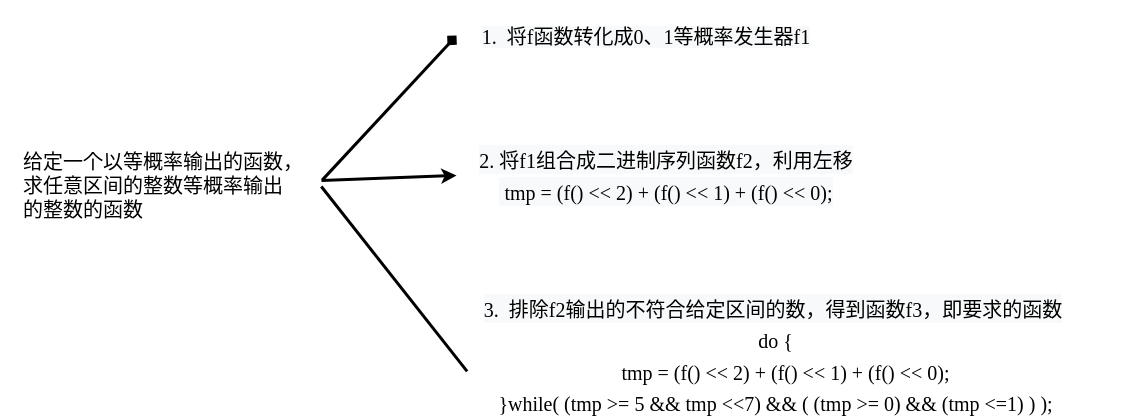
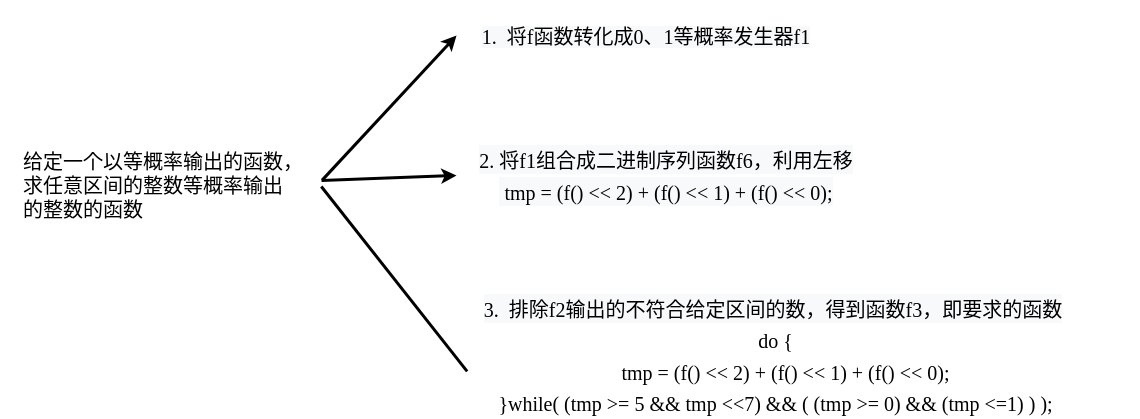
- <mxCell id="6" value="" style="endArrow=diamond;html=1;rounded=0;fontFamily=Comic Sans MS;fontSize=26;fontColor=none;strokeWidth=3;entryX=0;entryY=0.5;entryDx=0;entryDy=0;exitX=1.003;exitY=0.433;exitDx=0;exitDy=0;exitPerimeter=0;" edge="1" parent="1" source="2" target="3"><mxGeometry width="50" height="50" relative="1" as="geometry"><mxPoint x="301" y="175" as="sourcePoint" /><mxPoint x="351" y="125" as="targetPoint" /><Array as="points" /></mxGeometry></mxCell>
+ <mxCell id="6" value="" style="endArrow=classic;html=1;rounded=0;fontFamily=Comic Sans MS;fontSize=26;fontColor=none;strokeWidth=3;entryX=0;entryY=0.5;entryDx=0;entryDy=0;exitX=1.003;exitY=0.433;exitDx=0;exitDy=0;exitPerimeter=0;" edge="1" parent="1" source="2" target="3"><mxGeometry width="50" height="50" relative="1" as="geometry"><mxPoint x="301" y="175" as="sourcePoint" /><mxPoint x="351" y="125" as="targetPoint" /><Array as="points" /></mxGeometry></mxCell>
- <mxCell id="4" value="&lt;span style=&quot;background-color: rgb(248 , 249 , 250)&quot;&gt;&lt;span style=&quot;font-size: 20px&quot;&gt;2. 将f1组合成二进制序列函数f2，利用左移&lt;/span&gt;&lt;br&gt;&lt;span style=&quot;font-size: 20px&quot;&gt;&amp;nbsp;tmp = (f() &amp;lt;&amp;lt; 2) + (f() &amp;lt;&amp;lt; 1) + (f() &amp;lt;&amp;lt; 0);&lt;/span&gt;&lt;br&gt;&lt;/span&gt;" style="text;html=1;strokeColor=none;fillColor=none;align=center;verticalAlign=middle;whiteSpace=wrap;rounded=0;labelBackgroundColor=#ffffff;sketch=1;fontFamily=Comic Sans MS;fontSize=26;fontColor=none;" vertex="1" parent="1"><mxGeometry x="456" y="160" width="420" height="30" as="geometry" /></mxCell>
+ <mxCell id="4" value="&lt;span style=&quot;background-color: rgb(248 , 249 , 250)&quot;&gt;&lt;span style=&quot;font-size: 20px&quot;&gt;2. 将f1组合成二进制序列函数f6，利用左移&lt;/span&gt;&lt;br&gt;&lt;span style=&quot;font-size: 20px&quot;&gt;&amp;nbsp;tmp = (f() &amp;lt;&amp;lt; 2) + (f() &amp;lt;&amp;lt; 1) + (f() &amp;lt;&amp;lt; 0);&lt;/span&gt;&lt;br&gt;&lt;/span&gt;" style="text;html=1;strokeColor=none;fillColor=none;align=center;verticalAlign=middle;whiteSpace=wrap;rounded=0;labelBackgroundColor=#ffffff;sketch=1;fontFamily=Comic Sans MS;fontSize=26;fontColor=none;" vertex="1" parent="1"><mxGeometry x="456" y="160" width="420" height="30" as="geometry" /></mxCell>
